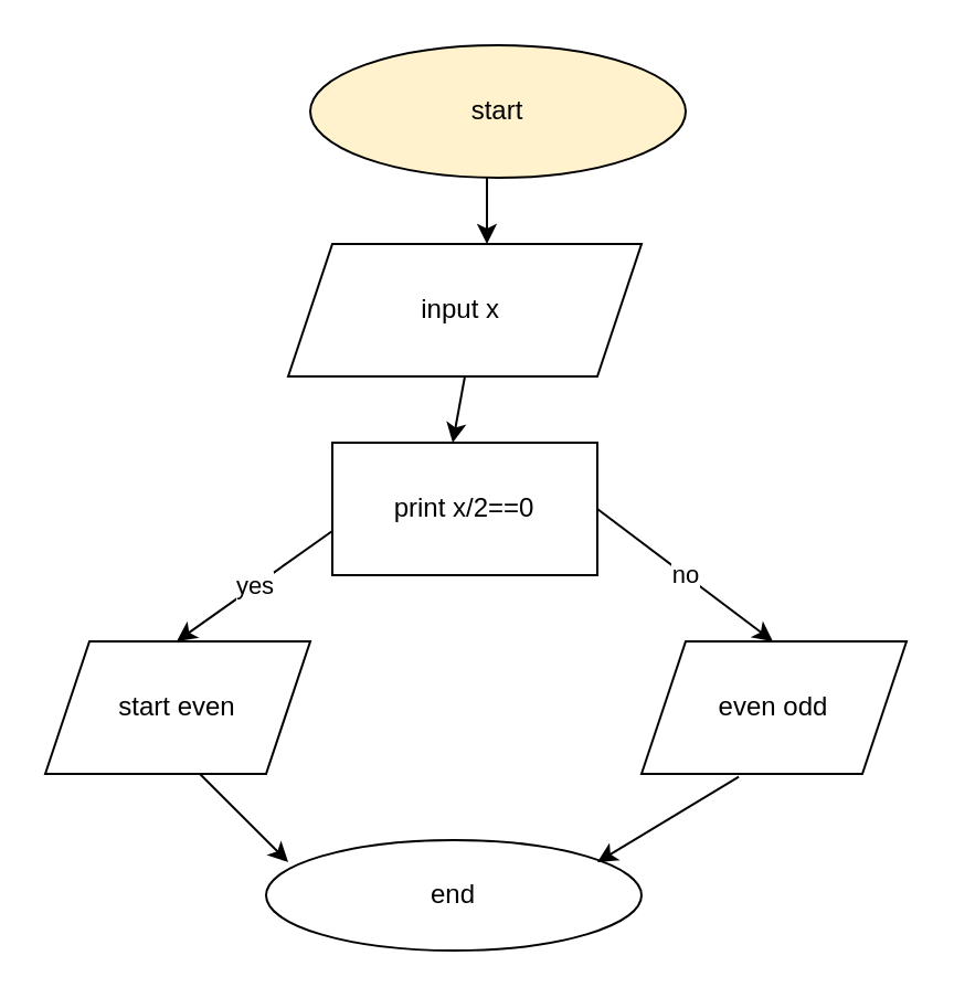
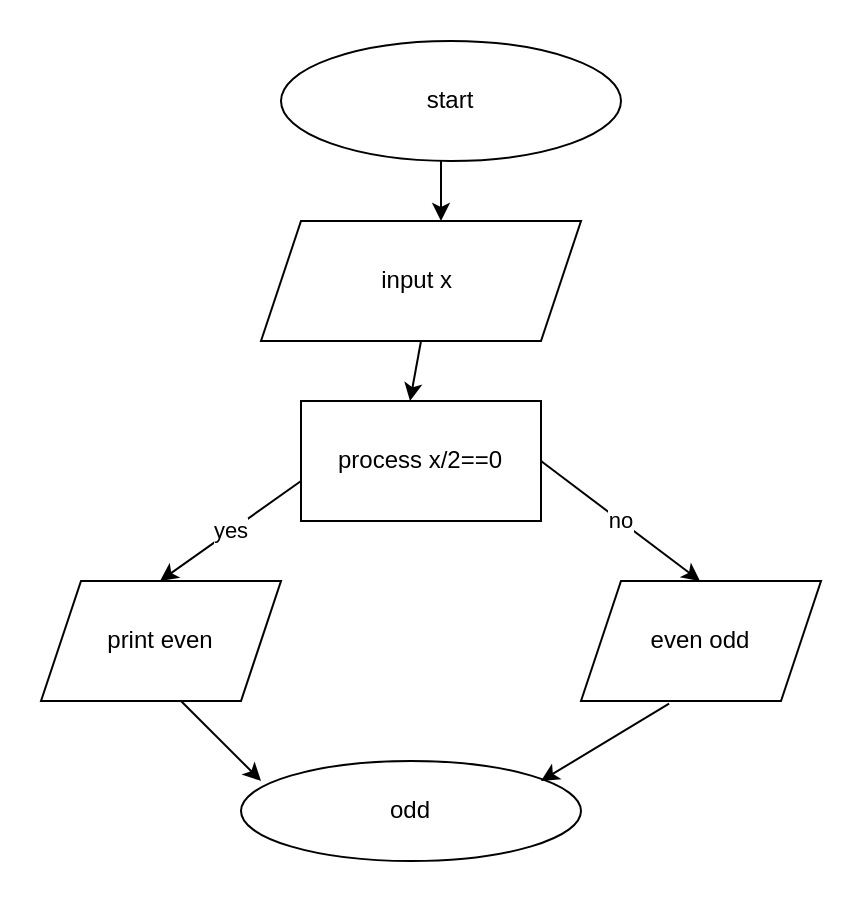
- <mxCell id="3" value="start" style="ellipse;whiteSpace=wrap;html=1;fillColor=#fff2cc;" vertex="1" parent="1"><mxGeometry x="140" width="170" height="60" as="geometry" y="20" /></mxCell>
+ <mxCell id="3" value="start" style="ellipse;whiteSpace=wrap;html=1;" vertex="1" parent="1"><mxGeometry x="140" width="170" height="60" as="geometry" y="20" /></mxCell>
- <mxCell id="6" value="print x/2==0" style="rounded=0;whiteSpace=wrap;html=1;" vertex="1" parent="1"><mxGeometry x="150" y="200" width="120" height="60" as="geometry" /></mxCell>
+ <mxCell id="6" value="process x/2==0" style="rounded=0;whiteSpace=wrap;html=1;" vertex="1" parent="1"><mxGeometry x="150" y="200" width="120" height="60" as="geometry" /></mxCell>
- <mxCell id="7" value="start even" style="shape=parallelogram;perimeter=parallelogramPerimeter;whiteSpace=wrap;html=1;fixedSize=1;" vertex="1" parent="1"><mxGeometry x="20" y="290" width="120" height="60" as="geometry" /></mxCell>
+ <mxCell id="7" value="print even" style="shape=parallelogram;perimeter=parallelogramPerimeter;whiteSpace=wrap;html=1;fixedSize=1;" vertex="1" parent="1"><mxGeometry x="20" y="290" width="120" height="60" as="geometry" /></mxCell>
- <mxCell id="5" value="end" style="ellipse;whiteSpace=wrap;html=1;" vertex="1" parent="1"><mxGeometry x="120" y="380" width="170" height="50" as="geometry" /></mxCell>
+ <mxCell id="5" value="odd" style="ellipse;whiteSpace=wrap;html=1;" vertex="1" parent="1"><mxGeometry x="120" y="380" width="170" height="50" as="geometry" /></mxCell>
